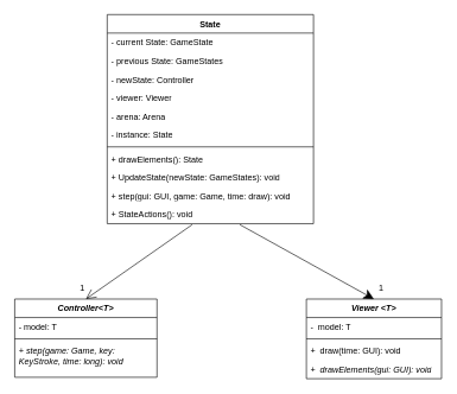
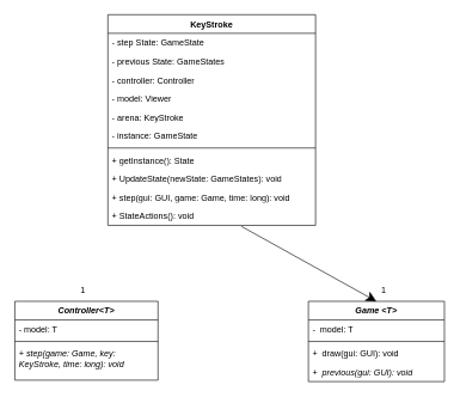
- <mxCell id="2" value="State" style="swimlane;fontStyle=1;align=center;verticalAlign=top;childLayout=stackLayout;horizontal=1;startSize=26;horizontalStack=0;resizeParent=1;resizeParentMax=0;resizeLast=0;collapsible=1;marginBottom=0;whiteSpace=wrap;html=1;" vertex="1" parent="1"><mxGeometry x="150" y="20" width="290" height="294" as="geometry" /></mxCell>
+ <mxCell id="2" value="KeyStroke" style="swimlane;fontStyle=1;align=center;verticalAlign=top;childLayout=stackLayout;horizontal=1;startSize=26;horizontalStack=0;resizeParent=1;resizeParentMax=0;resizeLast=0;collapsible=1;marginBottom=0;whiteSpace=wrap;html=1;" vertex="1" parent="1"><mxGeometry x="150" y="20" width="290" height="294" as="geometry" /></mxCell>
- <mxCell id="3" value="- current State: GameState&lt;span style=&quot;white-space: pre;&quot;&gt;&#09;&lt;/span&gt;" style="text;strokeColor=none;fillColor=none;align=left;verticalAlign=top;spacingLeft=4;spacingRight=4;overflow=hidden;rotatable=0;points=[[0,0.5],[1,0.5]];portConstraint=eastwest;whiteSpace=wrap;html=1;" vertex="1" parent="2"><mxGeometry y="26" width="290" height="26" as="geometry" /></mxCell>
+ <mxCell id="3" value="- step State: GameState&lt;span style=&quot;white-space: pre;&quot;&gt;&#09;&lt;/span&gt;" style="text;strokeColor=none;fillColor=none;align=left;verticalAlign=top;spacingLeft=4;spacingRight=4;overflow=hidden;rotatable=0;points=[[0,0.5],[1,0.5]];portConstraint=eastwest;whiteSpace=wrap;html=1;" vertex="1" parent="2"><mxGeometry y="26" width="290" height="26" as="geometry" /></mxCell>
- <mxCell id="5" value="- newState: Controller" style="text;strokeColor=none;fillColor=none;align=left;verticalAlign=top;spacingLeft=4;spacingRight=4;overflow=hidden;rotatable=0;points=[[0,0.5],[1,0.5]];portConstraint=eastwest;whiteSpace=wrap;html=1;" vertex="1" parent="2"><mxGeometry y="78" width="290" height="26" as="geometry" /></mxCell>
+ <mxCell id="5" value="- controller: Controller" style="text;strokeColor=none;fillColor=none;align=left;verticalAlign=top;spacingLeft=4;spacingRight=4;overflow=hidden;rotatable=0;points=[[0,0.5],[1,0.5]];portConstraint=eastwest;whiteSpace=wrap;html=1;" vertex="1" parent="2"><mxGeometry y="78" width="290" height="26" as="geometry" /></mxCell>
- <mxCell id="6" value="- viewer: Viewer" style="text;strokeColor=none;fillColor=none;align=left;verticalAlign=top;spacingLeft=4;spacingRight=4;overflow=hidden;rotatable=0;points=[[0,0.5],[1,0.5]];portConstraint=eastwest;whiteSpace=wrap;html=1;" vertex="1" parent="2"><mxGeometry y="104" width="290" height="26" as="geometry" /></mxCell>
+ <mxCell id="6" value="- model: Viewer" style="text;strokeColor=none;fillColor=none;align=left;verticalAlign=top;spacingLeft=4;spacingRight=4;overflow=hidden;rotatable=0;points=[[0,0.5],[1,0.5]];portConstraint=eastwest;whiteSpace=wrap;html=1;" vertex="1" parent="2"><mxGeometry y="104" width="290" height="26" as="geometry" /></mxCell>
- <mxCell id="7" value="- arena: Arena" style="text;strokeColor=none;fillColor=none;align=left;verticalAlign=top;spacingLeft=4;spacingRight=4;overflow=hidden;rotatable=0;points=[[0,0.5],[1,0.5]];portConstraint=eastwest;whiteSpace=wrap;html=1;" vertex="1" parent="2"><mxGeometry y="130" width="290" height="26" as="geometry" /></mxCell>
+ <mxCell id="7" value="- arena: KeyStroke" style="text;strokeColor=none;fillColor=none;align=left;verticalAlign=top;spacingLeft=4;spacingRight=4;overflow=hidden;rotatable=0;points=[[0,0.5],[1,0.5]];portConstraint=eastwest;whiteSpace=wrap;html=1;" vertex="1" parent="2"><mxGeometry y="130" width="290" height="26" as="geometry" /></mxCell>
- <mxCell id="8" value="- instance: State" style="text;strokeColor=none;fillColor=none;align=left;verticalAlign=top;spacingLeft=4;spacingRight=4;overflow=hidden;rotatable=0;points=[[0,0.5],[1,0.5]];portConstraint=eastwest;whiteSpace=wrap;html=1;" vertex="1" parent="2"><mxGeometry y="156" width="290" height="26" as="geometry" /></mxCell>
+ <mxCell id="8" value="- instance: GameState" style="text;strokeColor=none;fillColor=none;align=left;verticalAlign=top;spacingLeft=4;spacingRight=4;overflow=hidden;rotatable=0;points=[[0,0.5],[1,0.5]];portConstraint=eastwest;whiteSpace=wrap;html=1;" vertex="1" parent="2"><mxGeometry y="156" width="290" height="26" as="geometry" /></mxCell>
- <mxCell id="10" value="+ drawElements(): State" style="text;strokeColor=none;fillColor=none;align=left;verticalAlign=top;spacingLeft=4;spacingRight=4;overflow=hidden;rotatable=0;points=[[0,0.5],[1,0.5]];portConstraint=eastwest;whiteSpace=wrap;html=1;" vertex="1" parent="2"><mxGeometry y="190" width="290" height="26" as="geometry" /></mxCell>
+ <mxCell id="10" value="+ getInstance(): State" style="text;strokeColor=none;fillColor=none;align=left;verticalAlign=top;spacingLeft=4;spacingRight=4;overflow=hidden;rotatable=0;points=[[0,0.5],[1,0.5]];portConstraint=eastwest;whiteSpace=wrap;html=1;" vertex="1" parent="2"><mxGeometry y="190" width="290" height="26" as="geometry" /></mxCell>
- <mxCell id="12" value="+ step(gui: GUI, game: Game, time: draw): void" style="text;strokeColor=none;fillColor=none;align=left;verticalAlign=top;spacingLeft=4;spacingRight=4;overflow=hidden;rotatable=0;points=[[0,0.5],[1,0.5]];portConstraint=eastwest;whiteSpace=wrap;html=1;" vertex="1" parent="2"><mxGeometry y="242" width="290" height="26" as="geometry" /></mxCell>
+ <mxCell id="12" value="+ step(gui: GUI, game: Game, time: long): void" style="text;strokeColor=none;fillColor=none;align=left;verticalAlign=top;spacingLeft=4;spacingRight=4;overflow=hidden;rotatable=0;points=[[0,0.5],[1,0.5]];portConstraint=eastwest;whiteSpace=wrap;html=1;" vertex="1" parent="2"><mxGeometry y="242" width="290" height="26" as="geometry" /></mxCell>
- <mxCell id="23" value="" style="endArrow=open;endFill=1;endSize=12;html=1;rounded=0;exitX=0.412;exitY=1.054;exitDx=0;exitDy=0;exitPerimeter=0;entryX=0.5;entryY=0;entryDx=0;entryDy=0;" edge="1" parent="1" source="13" target="14"><mxGeometry width="160" relative="1" as="geometry"><mxPoint x="270" y="330" as="sourcePoint" /><mxPoint x="140" y="410" as="targetPoint" /></mxGeometry></mxCell>
- <mxCell id="18" value="&lt;i&gt;Viewer &amp;lt;T&amp;gt;&lt;/i&gt;" style="swimlane;fontStyle=1;align=center;verticalAlign=top;childLayout=stackLayout;horizontal=1;startSize=26;horizontalStack=0;resizeParent=1;resizeParentMax=0;resizeLast=0;collapsible=1;marginBottom=0;whiteSpace=wrap;html=1;" vertex="1" parent="1"><mxGeometry x="430" y="420" width="190" height="112" as="geometry" /></mxCell>
+ <mxCell id="18" value="&lt;i&gt;Game &amp;lt;T&amp;gt;&lt;/i&gt;" style="swimlane;fontStyle=1;align=center;verticalAlign=top;childLayout=stackLayout;horizontal=1;startSize=26;horizontalStack=0;resizeParent=1;resizeParentMax=0;resizeLast=0;collapsible=1;marginBottom=0;whiteSpace=wrap;html=1;" vertex="1" parent="1"><mxGeometry x="430" y="420" width="190" height="112" as="geometry" /></mxCell>
- <mxCell id="21" value="+&amp;nbsp; draw(time: GUI): void" style="text;strokeColor=none;fillColor=none;align=left;verticalAlign=top;spacingLeft=4;spacingRight=4;overflow=hidden;rotatable=0;points=[[0,0.5],[1,0.5]];portConstraint=eastwest;whiteSpace=wrap;html=1;" vertex="1" parent="18"><mxGeometry y="60" width="190" height="26" as="geometry" /></mxCell>
+ <mxCell id="21" value="+&amp;nbsp; draw(gui: GUI): void" style="text;strokeColor=none;fillColor=none;align=left;verticalAlign=top;spacingLeft=4;spacingRight=4;overflow=hidden;rotatable=0;points=[[0,0.5],[1,0.5]];portConstraint=eastwest;whiteSpace=wrap;html=1;" vertex="1" parent="18"><mxGeometry y="60" width="190" height="26" as="geometry" /></mxCell>
- <mxCell id="22" value="+&amp;nbsp; &lt;i&gt;drawElements(gui: GUI): void&lt;/i&gt;" style="text;strokeColor=none;fillColor=none;align=left;verticalAlign=top;spacingLeft=4;spacingRight=4;overflow=hidden;rotatable=0;points=[[0,0.5],[1,0.5]];portConstraint=eastwest;whiteSpace=wrap;html=1;" vertex="1" parent="18"><mxGeometry y="86" width="190" height="26" as="geometry" /></mxCell>
+ <mxCell id="22" value="+&amp;nbsp; &lt;i&gt;previous(gui: GUI): void&lt;/i&gt;" style="text;strokeColor=none;fillColor=none;align=left;verticalAlign=top;spacingLeft=4;spacingRight=4;overflow=hidden;rotatable=0;points=[[0,0.5],[1,0.5]];portConstraint=eastwest;whiteSpace=wrap;html=1;" vertex="1" parent="18"><mxGeometry y="86" width="190" height="26" as="geometry" /></mxCell>
